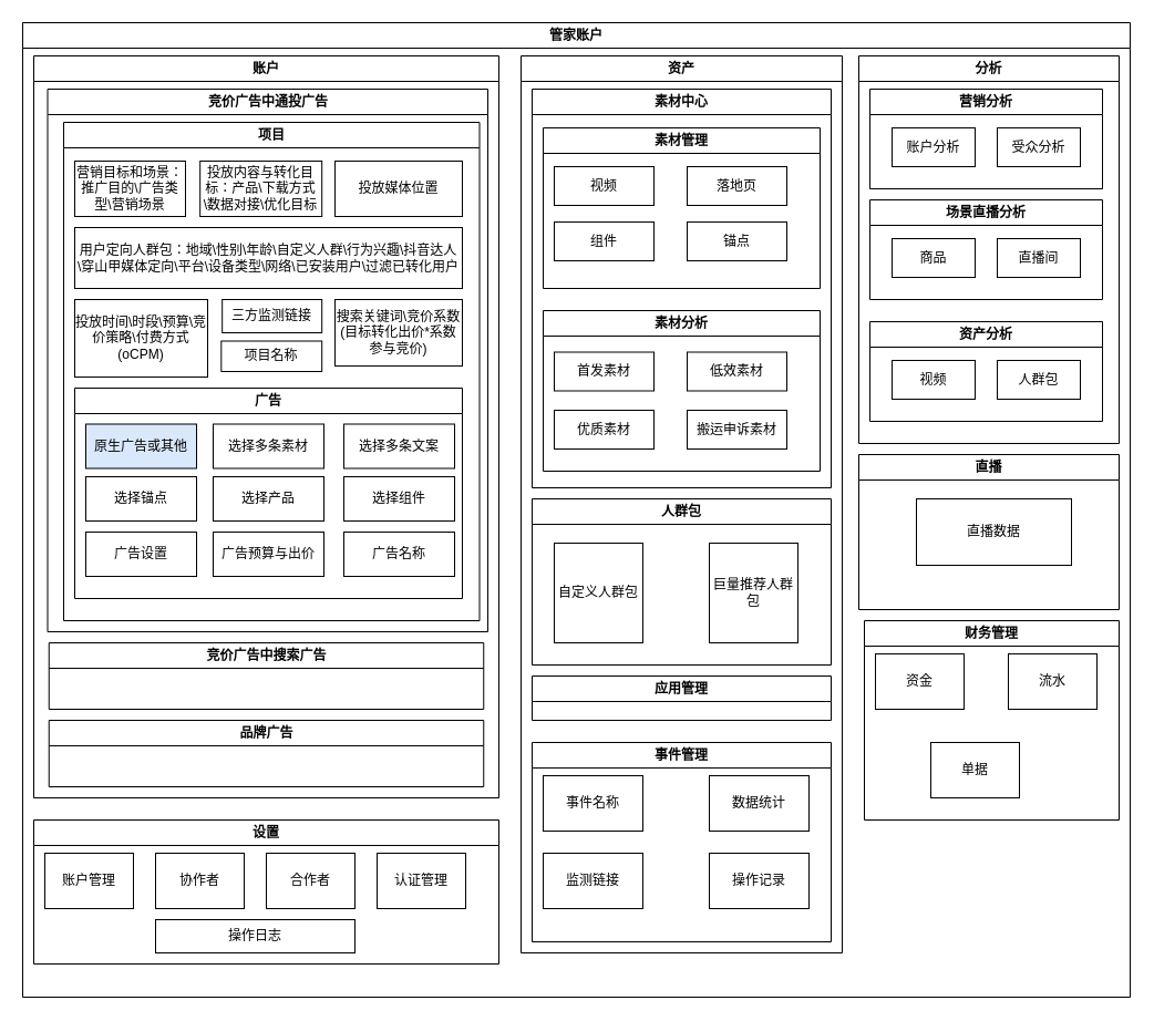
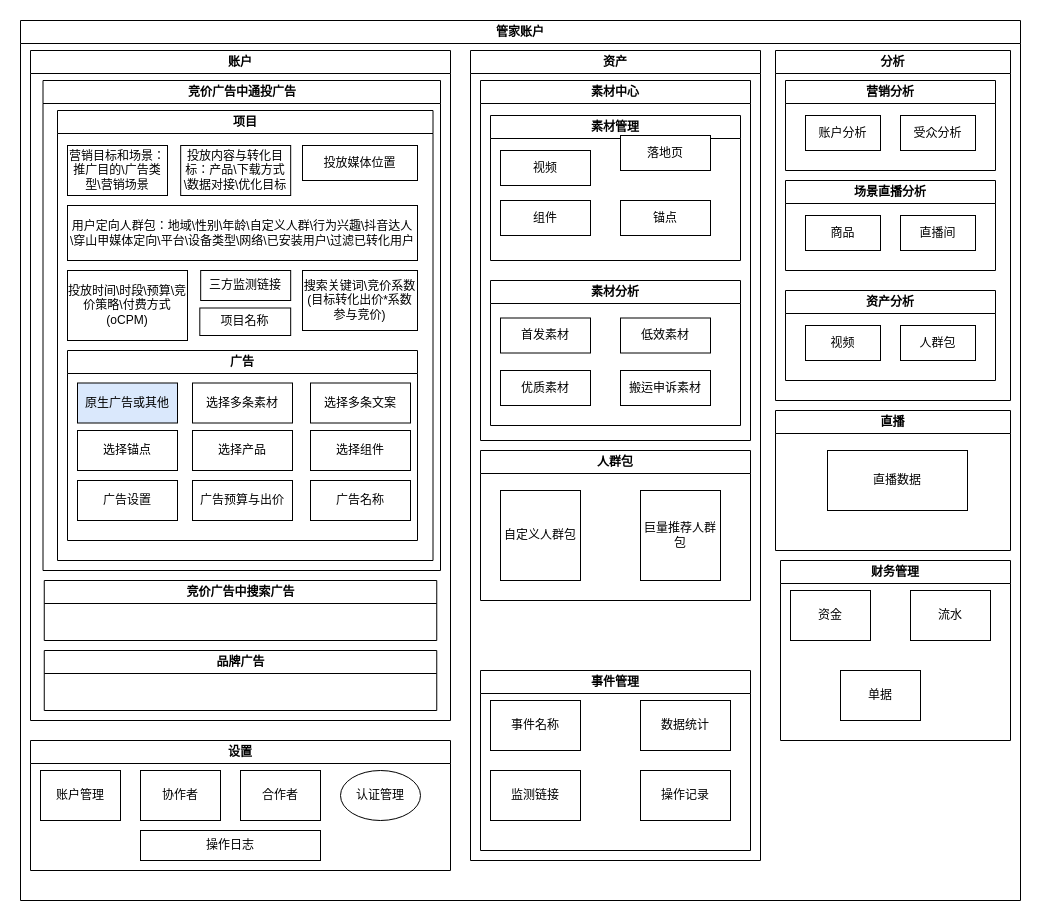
- <mxCell id="30" value="落地页" style="rounded=0;whiteSpace=wrap;html=1;" vertex="1" parent="28"><mxGeometry x="130" y="35" width="90" height="35" as="geometry" /></mxCell>
+ <mxCell id="30" value="落地页" style="rounded=0;whiteSpace=wrap;html=1;" vertex="1" parent="28"><mxGeometry x="130" y="20" width="90" height="35" as="geometry" /></mxCell>
- <mxCell id="8" value="投放媒体位置" style="rounded=0;whiteSpace=wrap;html=1;" vertex="1" parent="5"><mxGeometry x="245" y="35" width="115" height="50" as="geometry" /></mxCell>
+ <mxCell id="8" value="投放媒体位置" style="rounded=0;whiteSpace=wrap;html=1;" vertex="1" parent="5"><mxGeometry x="245" y="35" width="115" height="35" as="geometry" /></mxCell>
- <mxCell id="41" value="应用管理" style="swimlane;whiteSpace=wrap;html=1;" vertex="1" parent="26"><mxGeometry x="10" y="560" width="270" height="40" as="geometry" /></mxCell>
- <mxCell id="55" value="认证管理" style="rounded=0;whiteSpace=wrap;html=1;" vertex="1" parent="51"><mxGeometry x="310" y="30" width="80" height="50" as="geometry" /></mxCell>
+ <mxCell id="55" value="认证管理" style="ellipse;whiteSpace=wrap;html=1;" vertex="1" parent="51"><mxGeometry x="310" y="30" width="80" height="50" as="geometry" /></mxCell>
